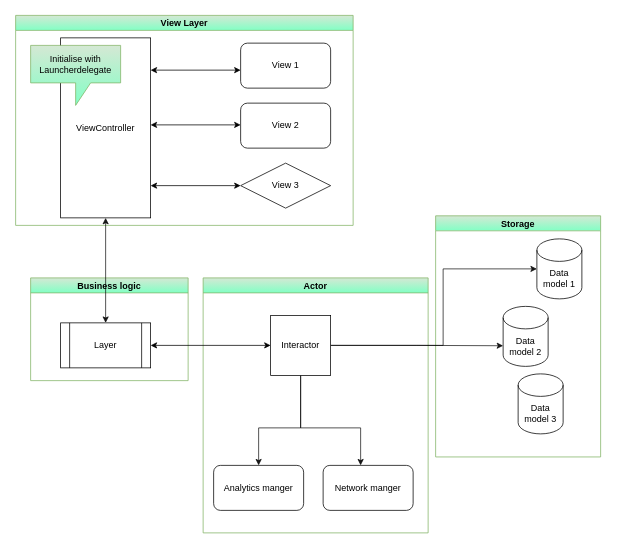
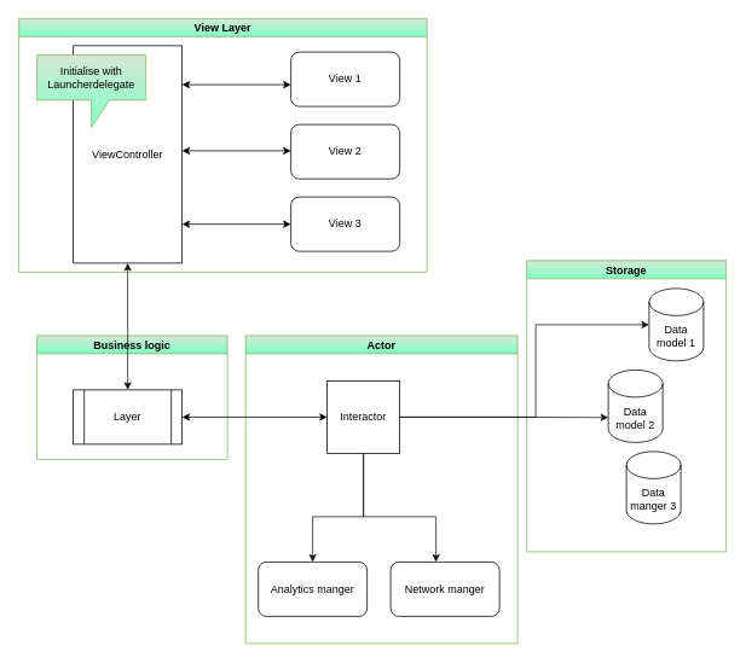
- <mxCell id="9" value="View 3" style="rhombus;whiteSpace=wrap;html=1;" vertex="1" parent="1"><mxGeometry x="320" y="217" width="120" height="60" as="geometry" /></mxCell>
+ <mxCell id="9" value="View 3" style="rounded=1;whiteSpace=wrap;html=1;" vertex="1" parent="1"><mxGeometry x="320" y="217" width="120" height="60" as="geometry" /></mxCell>
- <mxCell id="24" value="Data model 3" style="shape=cylinder3;whiteSpace=wrap;html=1;boundedLbl=1;backgroundOutline=1;size=15;" vertex="1" parent="1"><mxGeometry x="690" y="498" width="60" height="80" as="geometry" /></mxCell>
+ <mxCell id="24" value="Data manger 3" style="shape=cylinder3;whiteSpace=wrap;html=1;boundedLbl=1;backgroundOutline=1;size=15;" vertex="1" parent="1"><mxGeometry x="690" y="498" width="60" height="80" as="geometry" /></mxCell>
